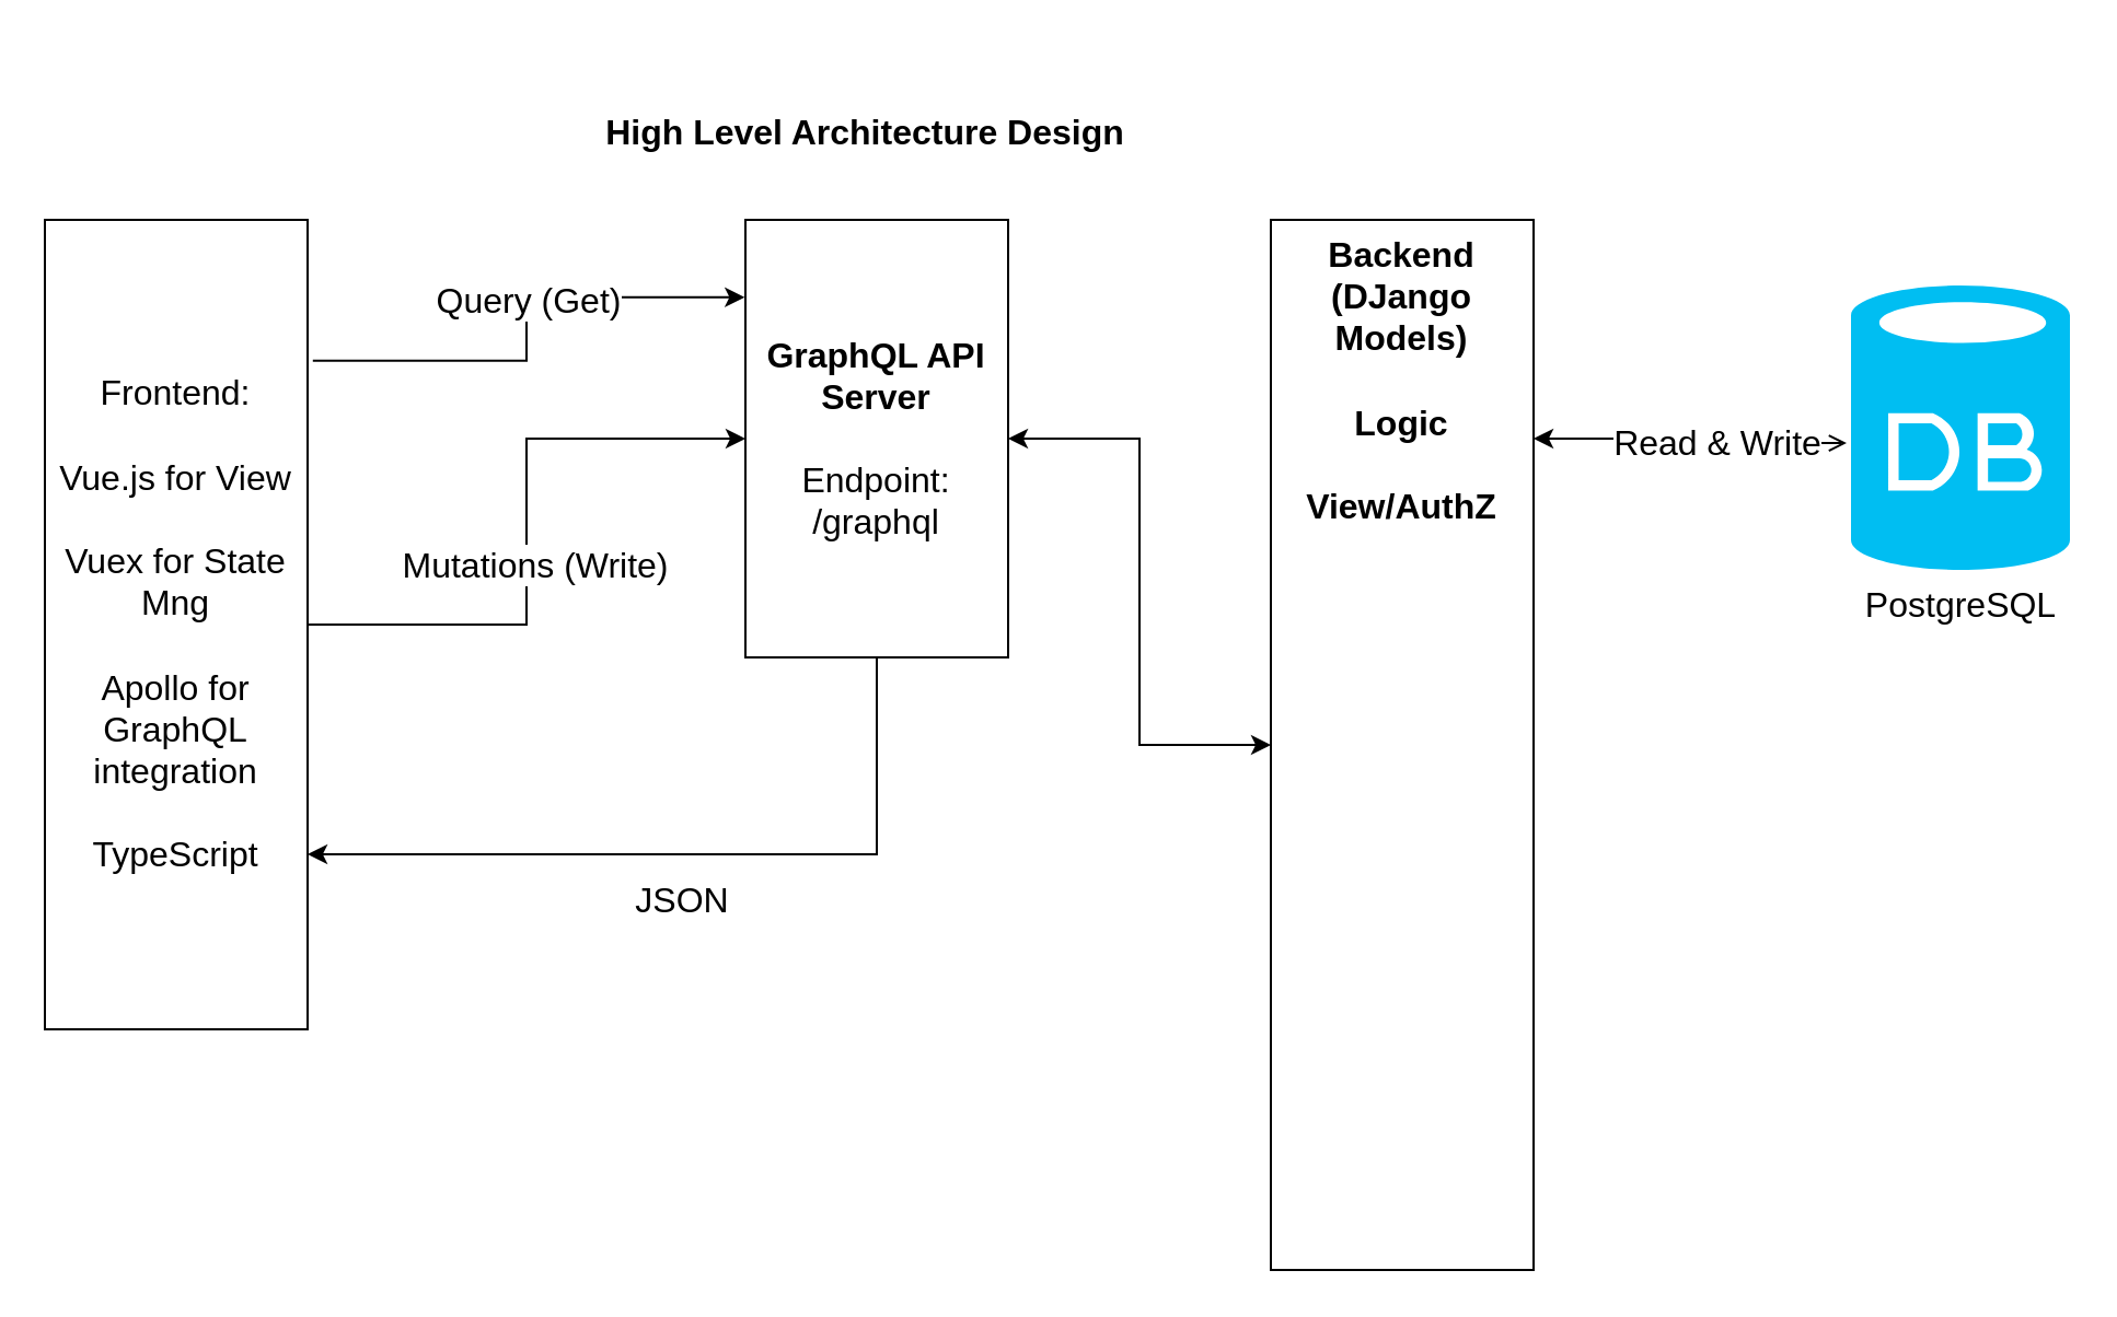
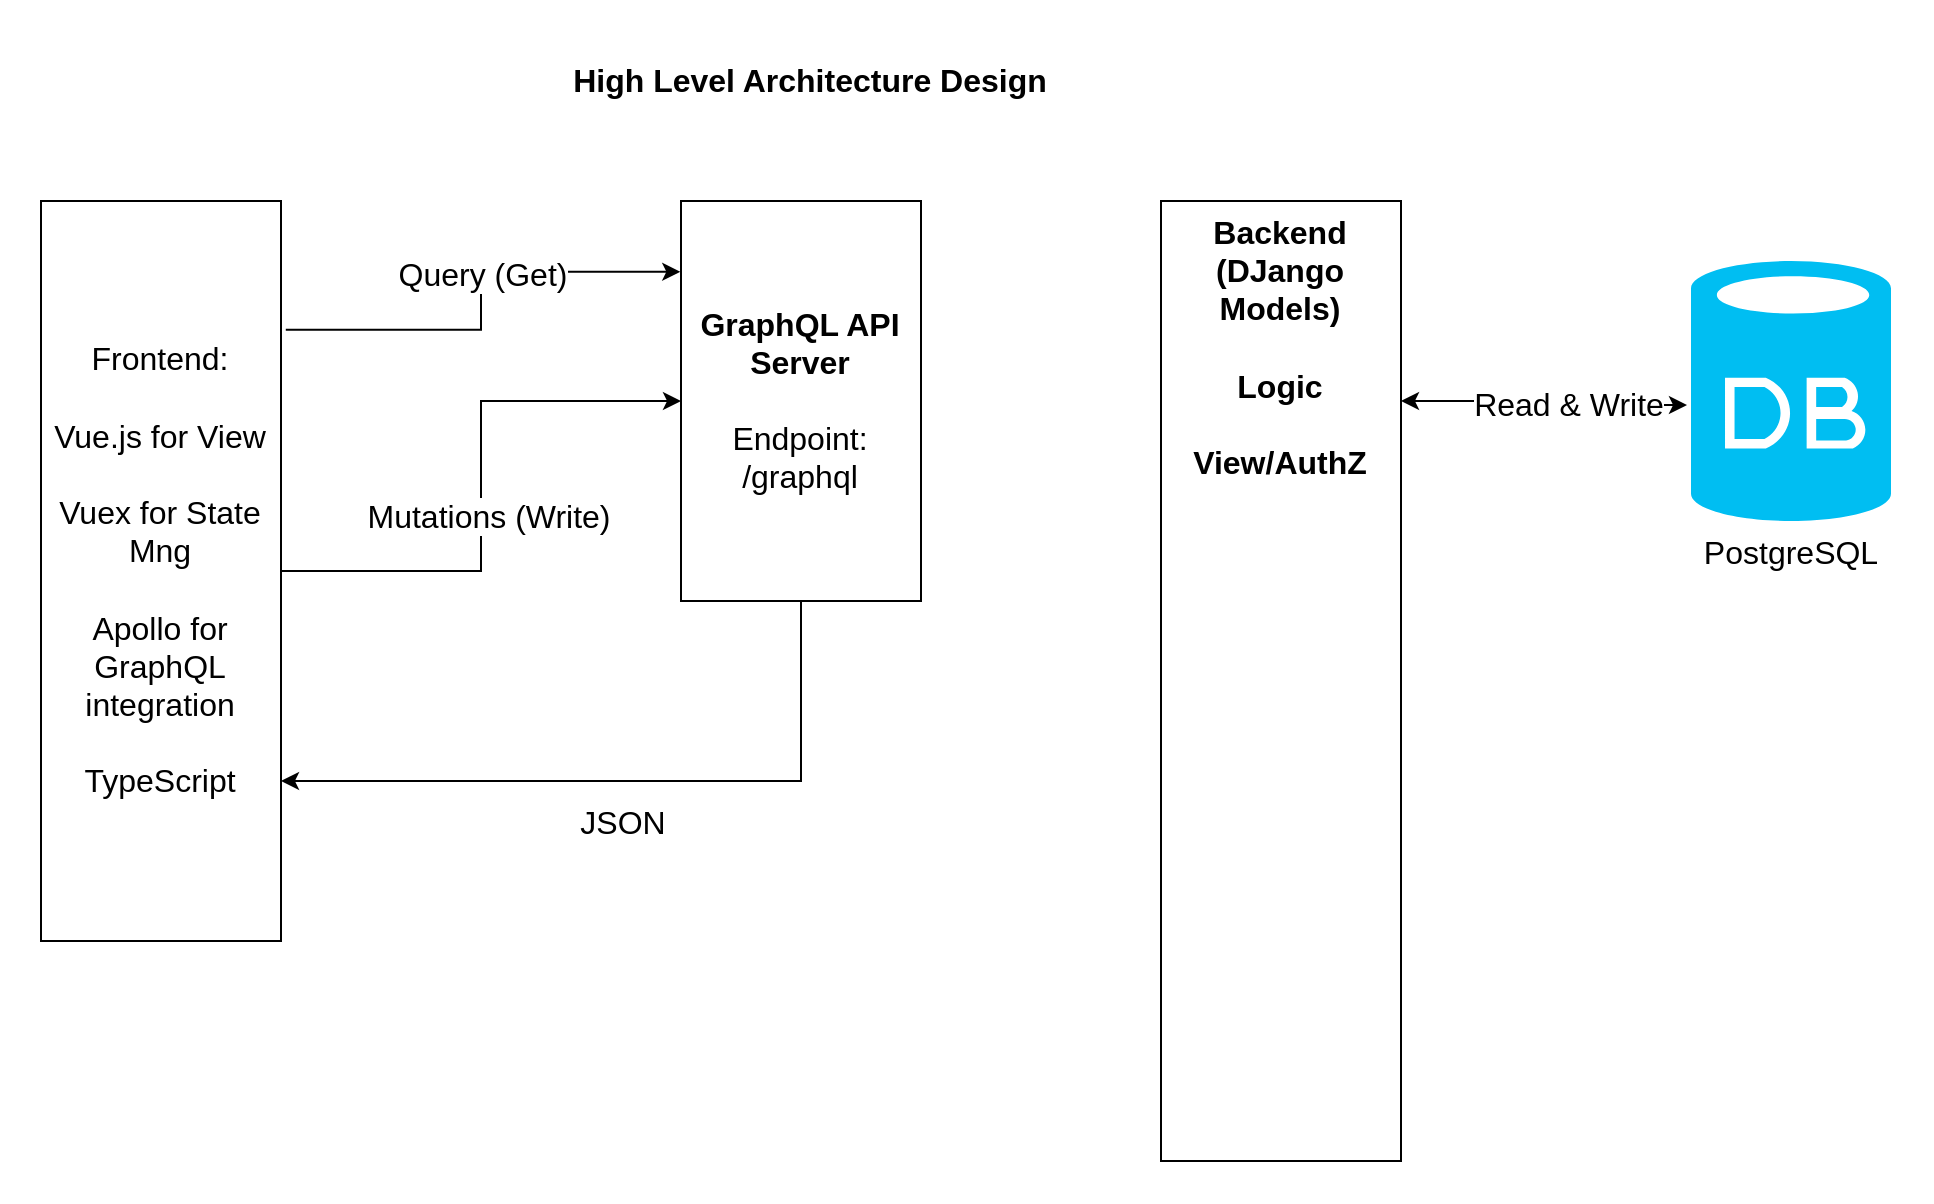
- <mxCell id="2" value="High Level Architecture Design" style="text;html=1;strokeColor=none;fillColor=none;align=center;verticalAlign=middle;whiteSpace=wrap;rounded=0;fontStyle=1;fontSize=16;" parent="1" vertex="1"><mxGeometry x="210" y="40" width="370" height="40" as="geometry" /></mxCell>
+ <mxCell id="2" value="High Level Architecture Design" style="text;html=1;strokeColor=none;fillColor=none;align=center;verticalAlign=middle;whiteSpace=wrap;rounded=0;fontStyle=1;fontSize=16;" parent="1" vertex="1"><mxGeometry x="220" y="20" width="370" height="40" as="geometry" /></mxCell>
- <mxCell id="11" style="edgeStyle=orthogonalEdgeStyle;rounded=0;orthogonalLoop=1;jettySize=auto;html=1;entryX=-0.02;entryY=0.554;entryDx=0;entryDy=0;entryPerimeter=0;fontSize=16;startArrow=classic;startFill=1;endArrow=open;" parent="1" source="14" target="15" edge="1"><mxGeometry relative="1" as="geometry"><Array as="points"><mxPoint x="780" y="200" /><mxPoint x="780" y="202" /></Array></mxGeometry></mxCell>
+ <mxCell id="11" style="edgeStyle=orthogonalEdgeStyle;rounded=0;orthogonalLoop=1;jettySize=auto;html=1;entryX=-0.02;entryY=0.554;entryDx=0;entryDy=0;entryPerimeter=0;fontSize=16;startArrow=classic;startFill=1;" parent="1" source="14" target="15" edge="1"><mxGeometry relative="1" as="geometry"><Array as="points"><mxPoint x="780" y="200" /><mxPoint x="780" y="202" /></Array></mxGeometry></mxCell>
- <mxCell id="13" style="edgeStyle=orthogonalEdgeStyle;rounded=0;orthogonalLoop=1;jettySize=auto;html=1;startArrow=classic;startFill=1;" parent="1" source="14" target="10" edge="1"><mxGeometry relative="1" as="geometry" /></mxCell>
